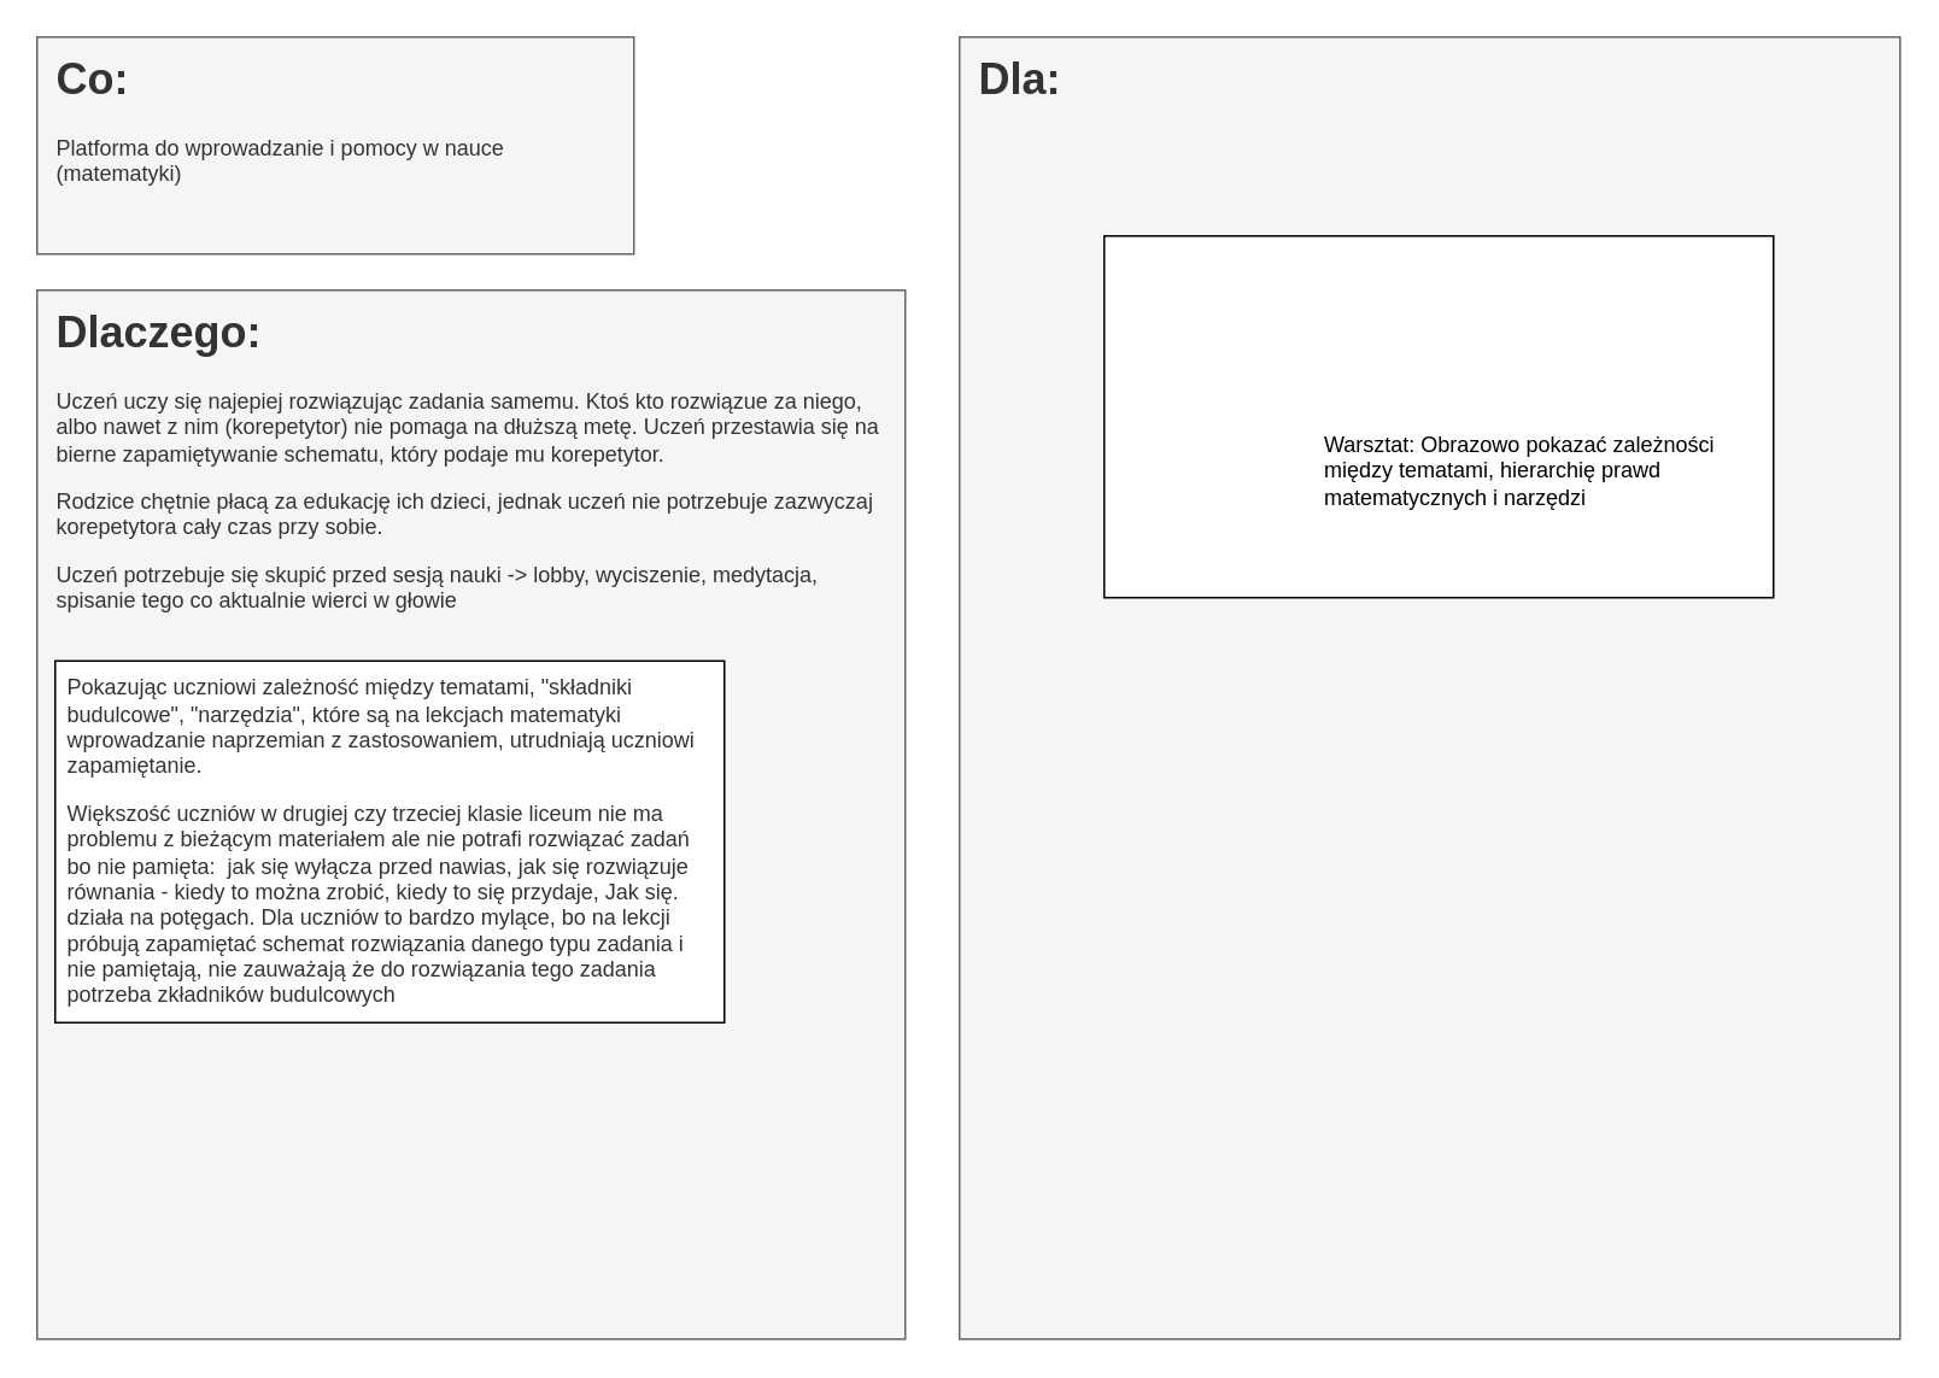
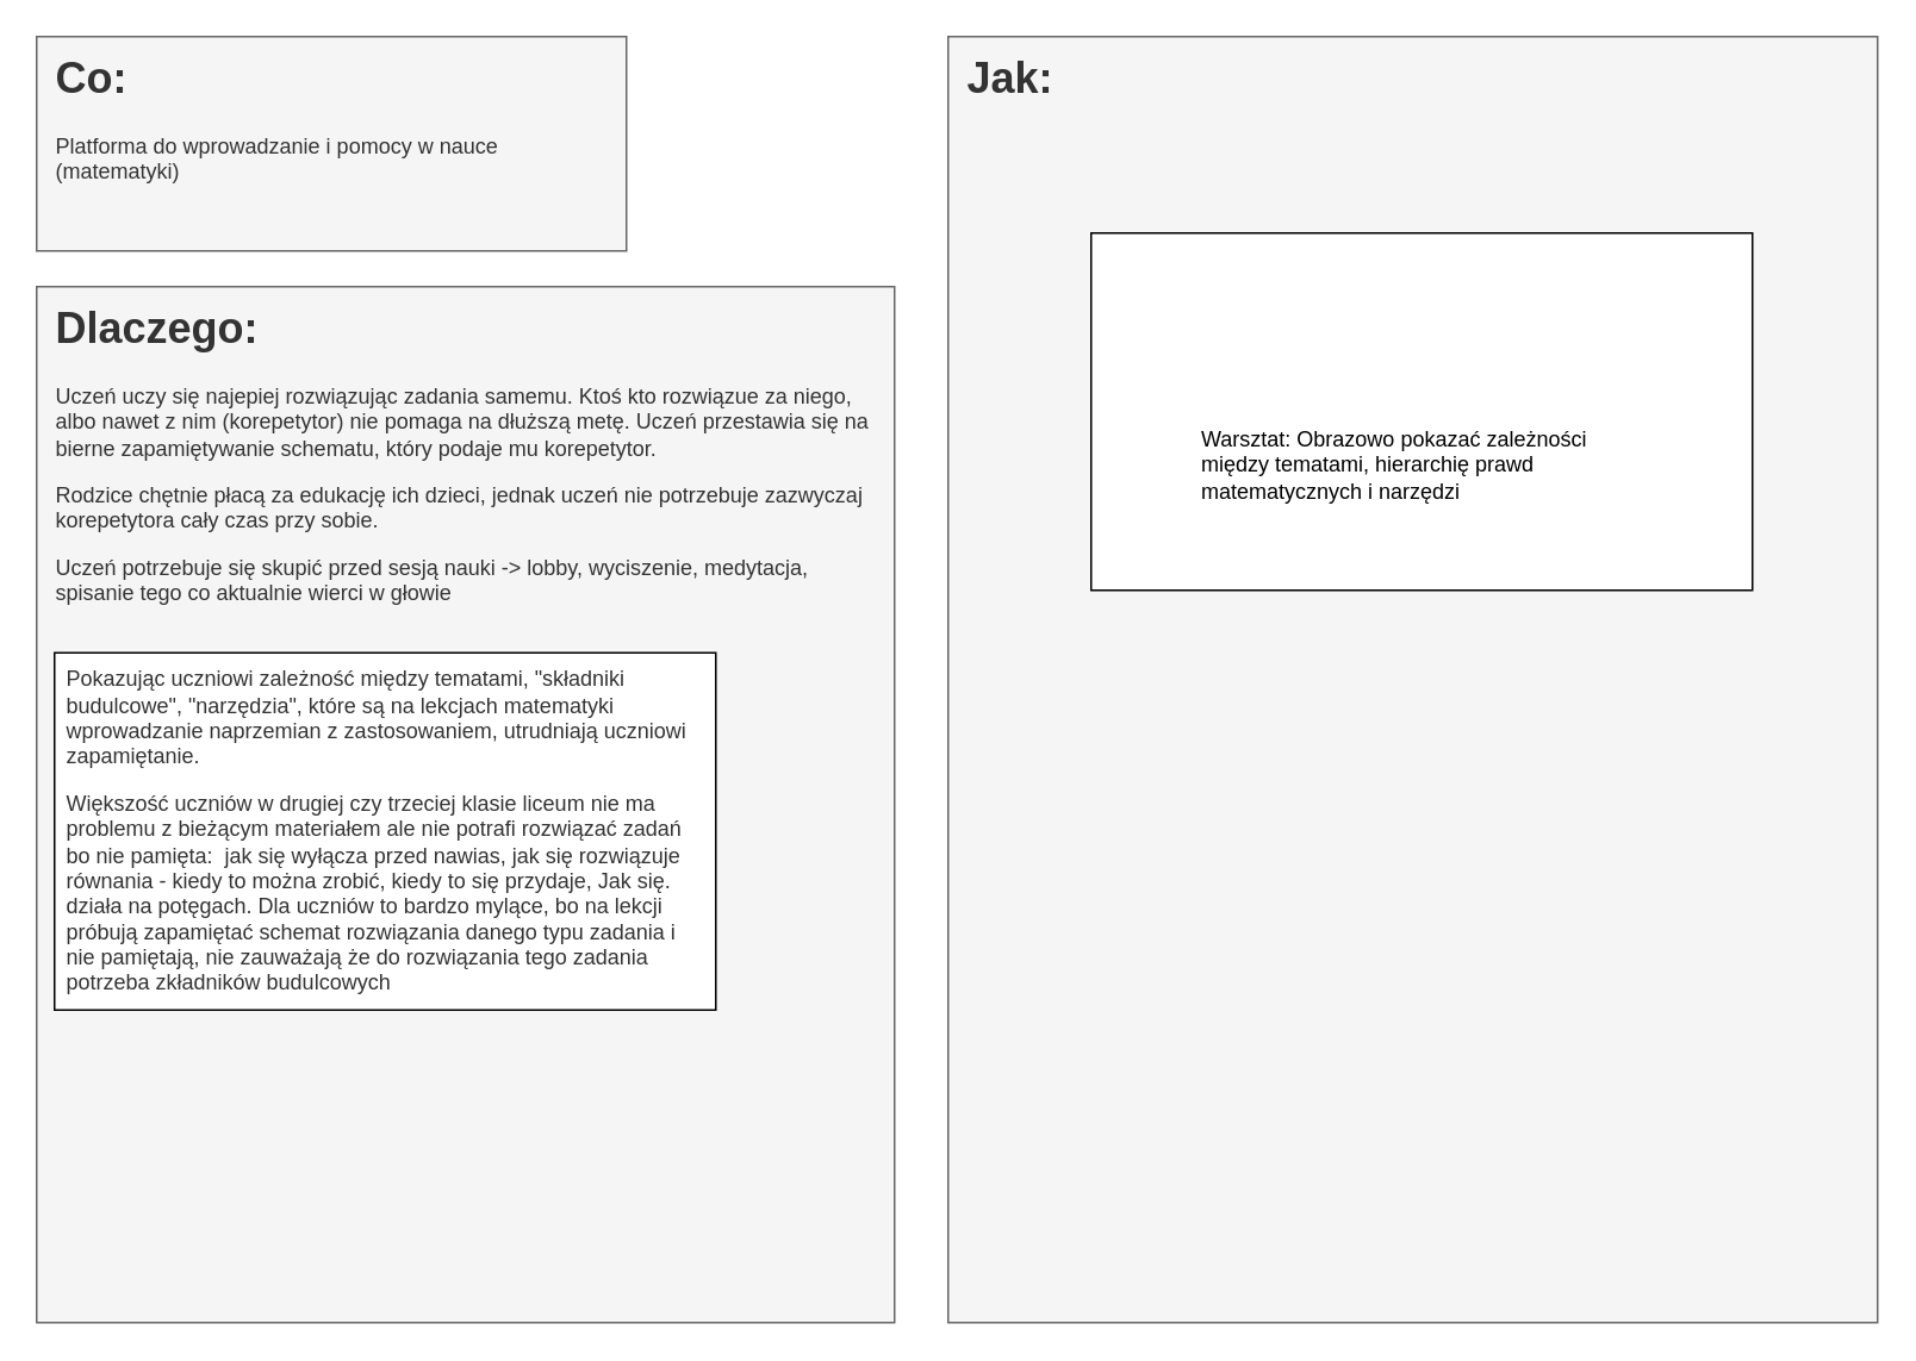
- <mxCell id="4" value="&lt;h1 style=&quot;margin-top: 0px;&quot;&gt;Dla:&lt;/h1&gt;&lt;p&gt;&lt;br&gt;&lt;/p&gt;" style="text;html=1;whiteSpace=wrap;overflow=hidden;rounded=0;fillColor=#f5f5f5;fontColor=#333333;strokeColor=#666666;perimeterSpacing=0;labelPadding=0;verticalAlign=top;labelBorderColor=none;spacingLeft=9;spacingRight=10;spacingTop=3;spacingBottom=3;" vertex="1" parent="1"><mxGeometry x="530" y="20" width="520" height="720" as="geometry" /></mxCell>
+ <mxCell id="4" value="&lt;h1 style=&quot;margin-top: 0px;&quot;&gt;Jak:&lt;/h1&gt;&lt;p&gt;&lt;br&gt;&lt;/p&gt;" style="text;html=1;whiteSpace=wrap;overflow=hidden;rounded=0;fillColor=#f5f5f5;fontColor=#333333;strokeColor=#666666;perimeterSpacing=0;labelPadding=0;verticalAlign=top;labelBorderColor=none;spacingLeft=9;spacingRight=10;spacingTop=3;spacingBottom=3;" vertex="1" parent="1"><mxGeometry x="530" y="20" width="520" height="720" as="geometry" /></mxCell>
- <mxCell id="7" value="Warsztat: Obrazowo pokazać zależności między tematami, hierarchię prawd matematycznych i narzędzi" style="text;html=1;align=left;verticalAlign=middle;whiteSpace=wrap;rounded=0;" vertex="1" parent="1"><mxGeometry x="730" y="230" width="240" height="60" as="geometry" /></mxCell>
+ <mxCell id="7" value="Warsztat: Obrazowo pokazać zależności między tematami, hierarchię prawd matematycznych i narzędzi" style="text;html=1;align=left;verticalAlign=middle;whiteSpace=wrap;rounded=0;" vertex="1" parent="1"><mxGeometry x="670" y="230" width="240" height="60" as="geometry" /></mxCell>
